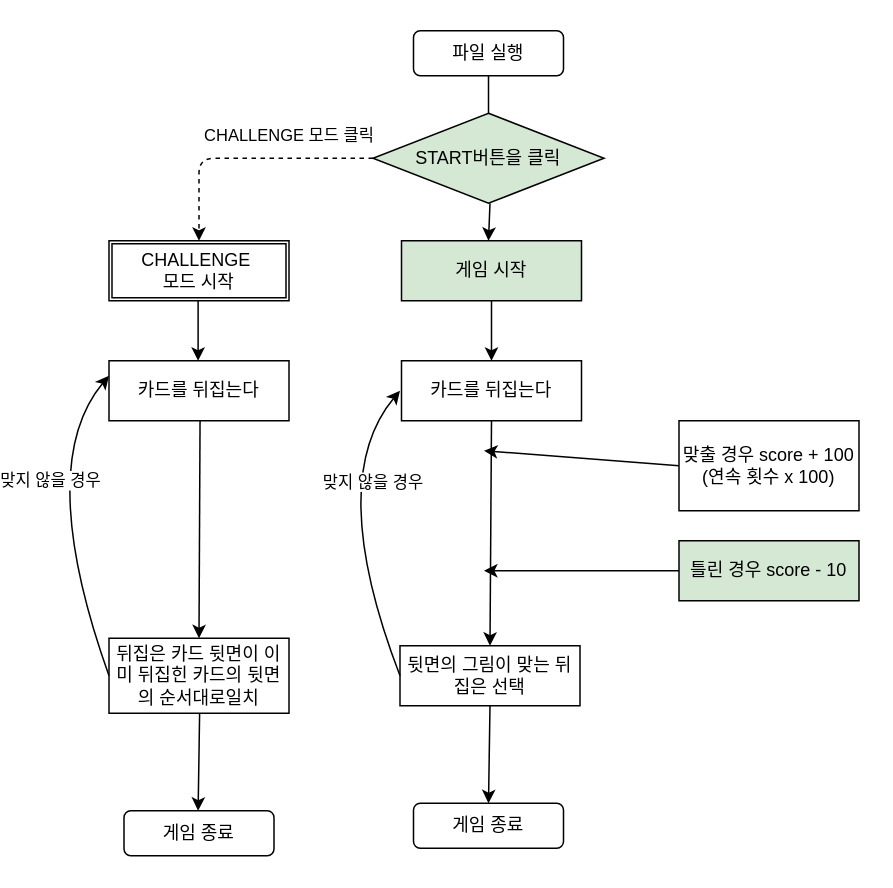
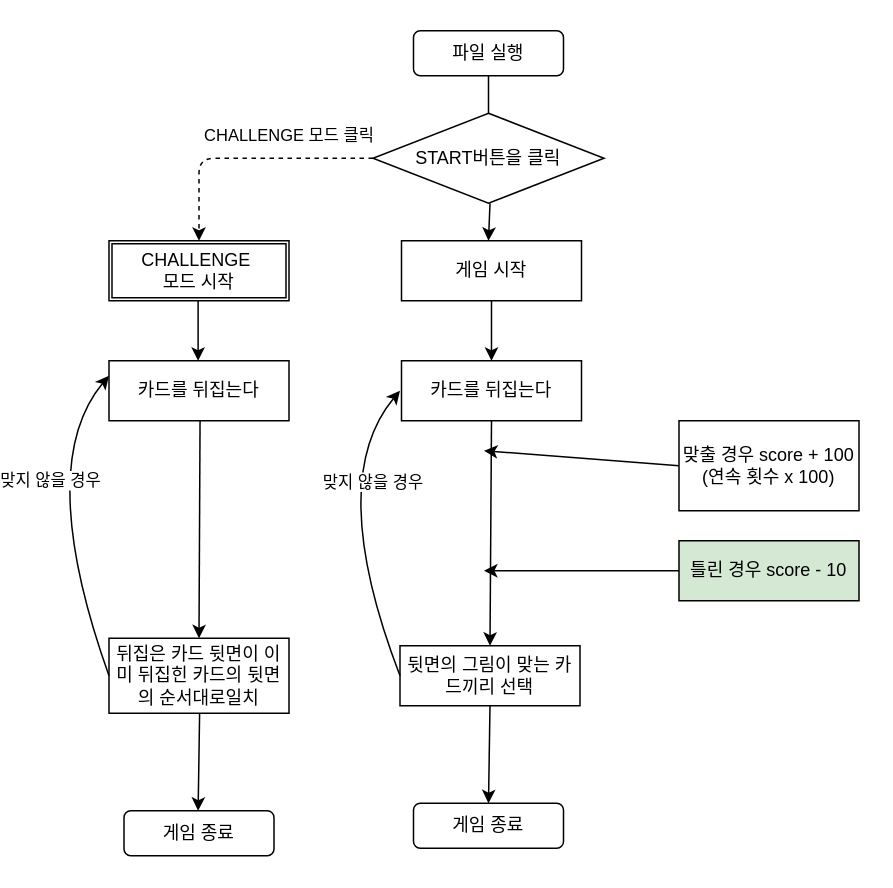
- <mxCell id="2" value="START버튼을 클릭" style="rhombus;whiteSpace=wrap;html=1;fillColor=#d5e8d4;" vertex="1" parent="1"><mxGeometry x="246" y="75" width="154" height="60" as="geometry" /></mxCell>
+ <mxCell id="2" value="START버튼을 클릭" style="rhombus;whiteSpace=wrap;html=1;" vertex="1" parent="1"><mxGeometry x="246" y="75" width="154" height="60" as="geometry" /></mxCell>
- <mxCell id="4" value="게임 시작" style="rounded=0;whiteSpace=wrap;html=1;fillColor=#d5e8d4;" vertex="1" parent="1"><mxGeometry x="265" y="160" width="120" height="40" as="geometry" /></mxCell>
+ <mxCell id="4" value="게임 시작" style="rounded=0;whiteSpace=wrap;html=1;" vertex="1" parent="1"><mxGeometry x="265" y="160" width="120" height="40" as="geometry" /></mxCell>
- <mxCell id="8" value="뒷면의 그림이 맞는 뒤집은 선택" style="rounded=0;whiteSpace=wrap;html=1;" vertex="1" parent="1"><mxGeometry x="264" y="430" width="120" height="40" as="geometry" /></mxCell>
+ <mxCell id="8" value="뒷면의 그림이 맞는 카드끼리 선택" style="rounded=0;whiteSpace=wrap;html=1;" vertex="1" parent="1"><mxGeometry x="264" y="430" width="120" height="40" as="geometry" /></mxCell>
